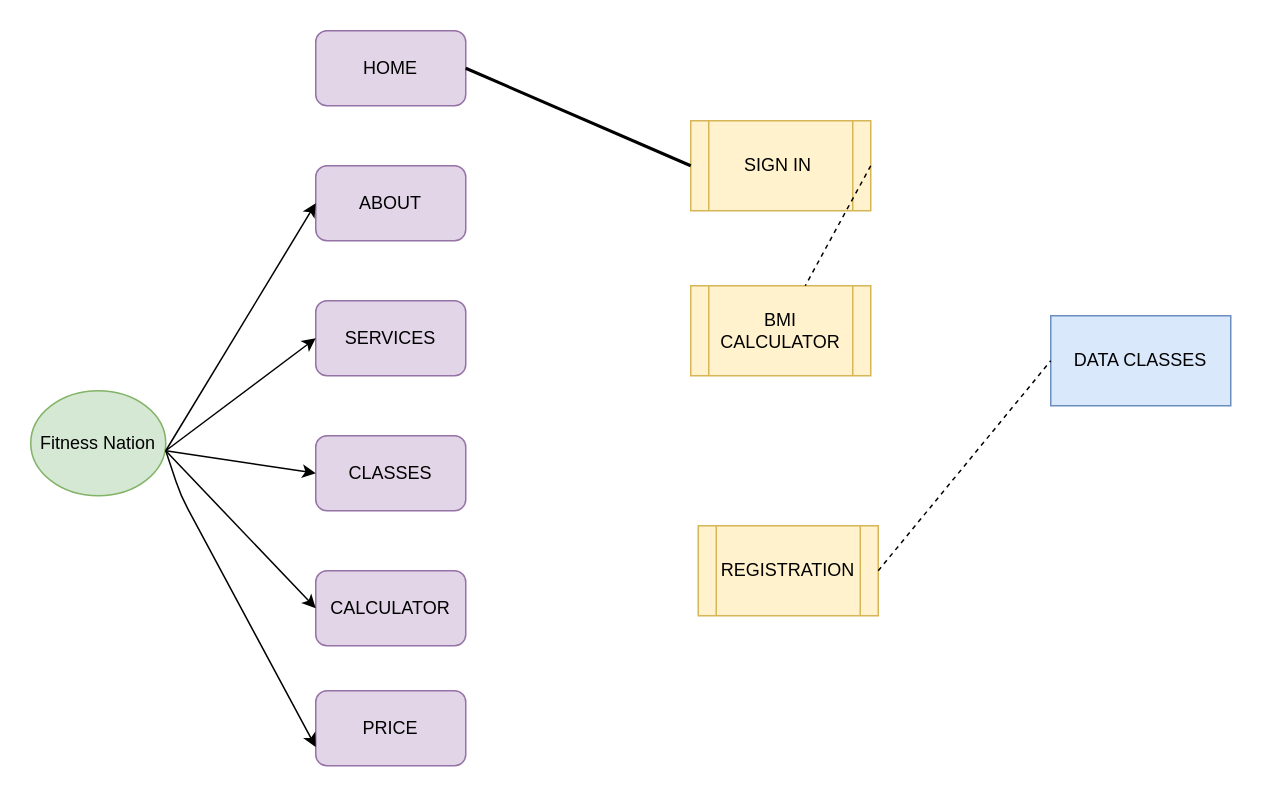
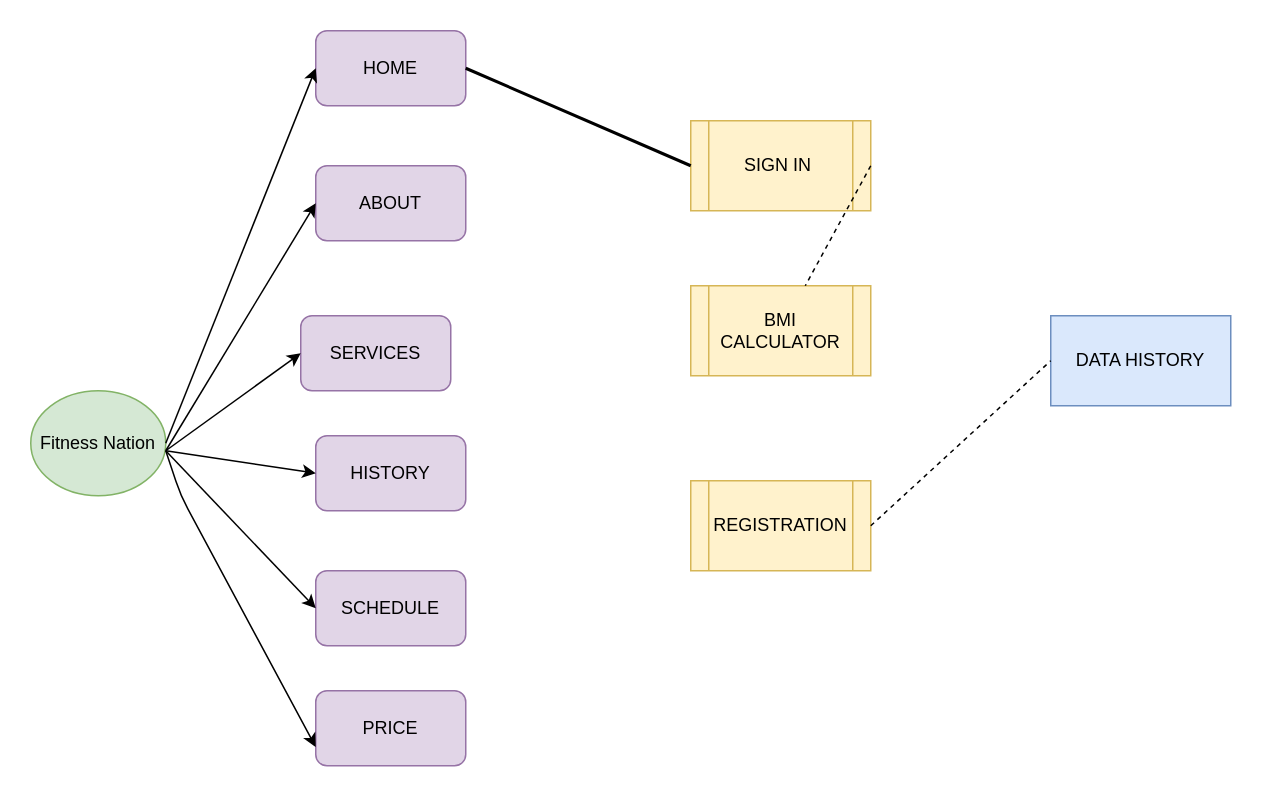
+ <mxCell id="14" value="" style="endArrow=classic;html=1;exitX=1;exitY=0.5;exitDx=0;exitDy=0;entryX=0;entryY=0.5;entryDx=0;entryDy=0;" edge="1" parent="1" source="2" target="5"><mxGeometry width="50" height="50" relative="1" as="geometry"><mxPoint x="90" y="270" as="sourcePoint" /><mxPoint x="150" y="90" as="targetPoint" /></mxGeometry></mxCell>
- <mxCell id="3" value="SERVICES" style="rounded=1;whiteSpace=wrap;html=1;strokeColor=#9673a6;fillColor=#e1d5e7;" vertex="1" parent="1"><mxGeometry x="210" y="200" width="100" height="50" as="geometry" /></mxCell>
+ <mxCell id="3" value="SERVICES" style="rounded=1;whiteSpace=wrap;html=1;strokeColor=#9673a6;fillColor=#e1d5e7;" vertex="1" parent="1"><mxGeometry x="200" y="210" width="100" height="50" as="geometry" /></mxCell>
- <mxCell id="19" value="DATA CLASSES" style="rounded=0;whiteSpace=wrap;html=1;strokeColor=#6c8ebf;fillColor=#dae8fc;" vertex="1" parent="1"><mxGeometry x="700" y="210" width="120" height="60" as="geometry" /></mxCell>
+ <mxCell id="19" value="DATA HISTORY" style="rounded=0;whiteSpace=wrap;html=1;strokeColor=#6c8ebf;fillColor=#dae8fc;" vertex="1" parent="1"><mxGeometry x="700" y="210" width="120" height="60" as="geometry" /></mxCell>
- <mxCell id="6" value="CLASSES" style="rounded=1;whiteSpace=wrap;html=1;strokeColor=#9673a6;fillColor=#e1d5e7;" vertex="1" parent="1"><mxGeometry x="210" y="290" width="100" height="50" as="geometry" /></mxCell>
+ <mxCell id="6" value="HISTORY" style="rounded=1;whiteSpace=wrap;html=1;strokeColor=#9673a6;fillColor=#e1d5e7;" vertex="1" parent="1"><mxGeometry x="210" y="290" width="100" height="50" as="geometry" /></mxCell>
- <mxCell id="17" value="REGISTRATION" style="shape=process;whiteSpace=wrap;html=1;backgroundOutline=1;strokeColor=#d6b656;fillColor=#fff2cc;" vertex="1" parent="1"><mxGeometry x="465" y="350" width="120" height="60" as="geometry" /></mxCell>
+ <mxCell id="17" value="REGISTRATION" style="shape=process;whiteSpace=wrap;html=1;backgroundOutline=1;strokeColor=#d6b656;fillColor=#fff2cc;" vertex="1" parent="1"><mxGeometry x="460" y="320" width="120" height="60" as="geometry" /></mxCell>
- <mxCell id="7" value="CALCULATOR" style="rounded=1;whiteSpace=wrap;html=1;strokeColor=#9673a6;fillColor=#e1d5e7;" vertex="1" parent="1"><mxGeometry x="210" y="380" width="100" height="50" as="geometry" /></mxCell>
+ <mxCell id="7" value="SCHEDULE" style="rounded=1;whiteSpace=wrap;html=1;strokeColor=#9673a6;fillColor=#e1d5e7;" vertex="1" parent="1"><mxGeometry x="210" y="380" width="100" height="50" as="geometry" /></mxCell>
